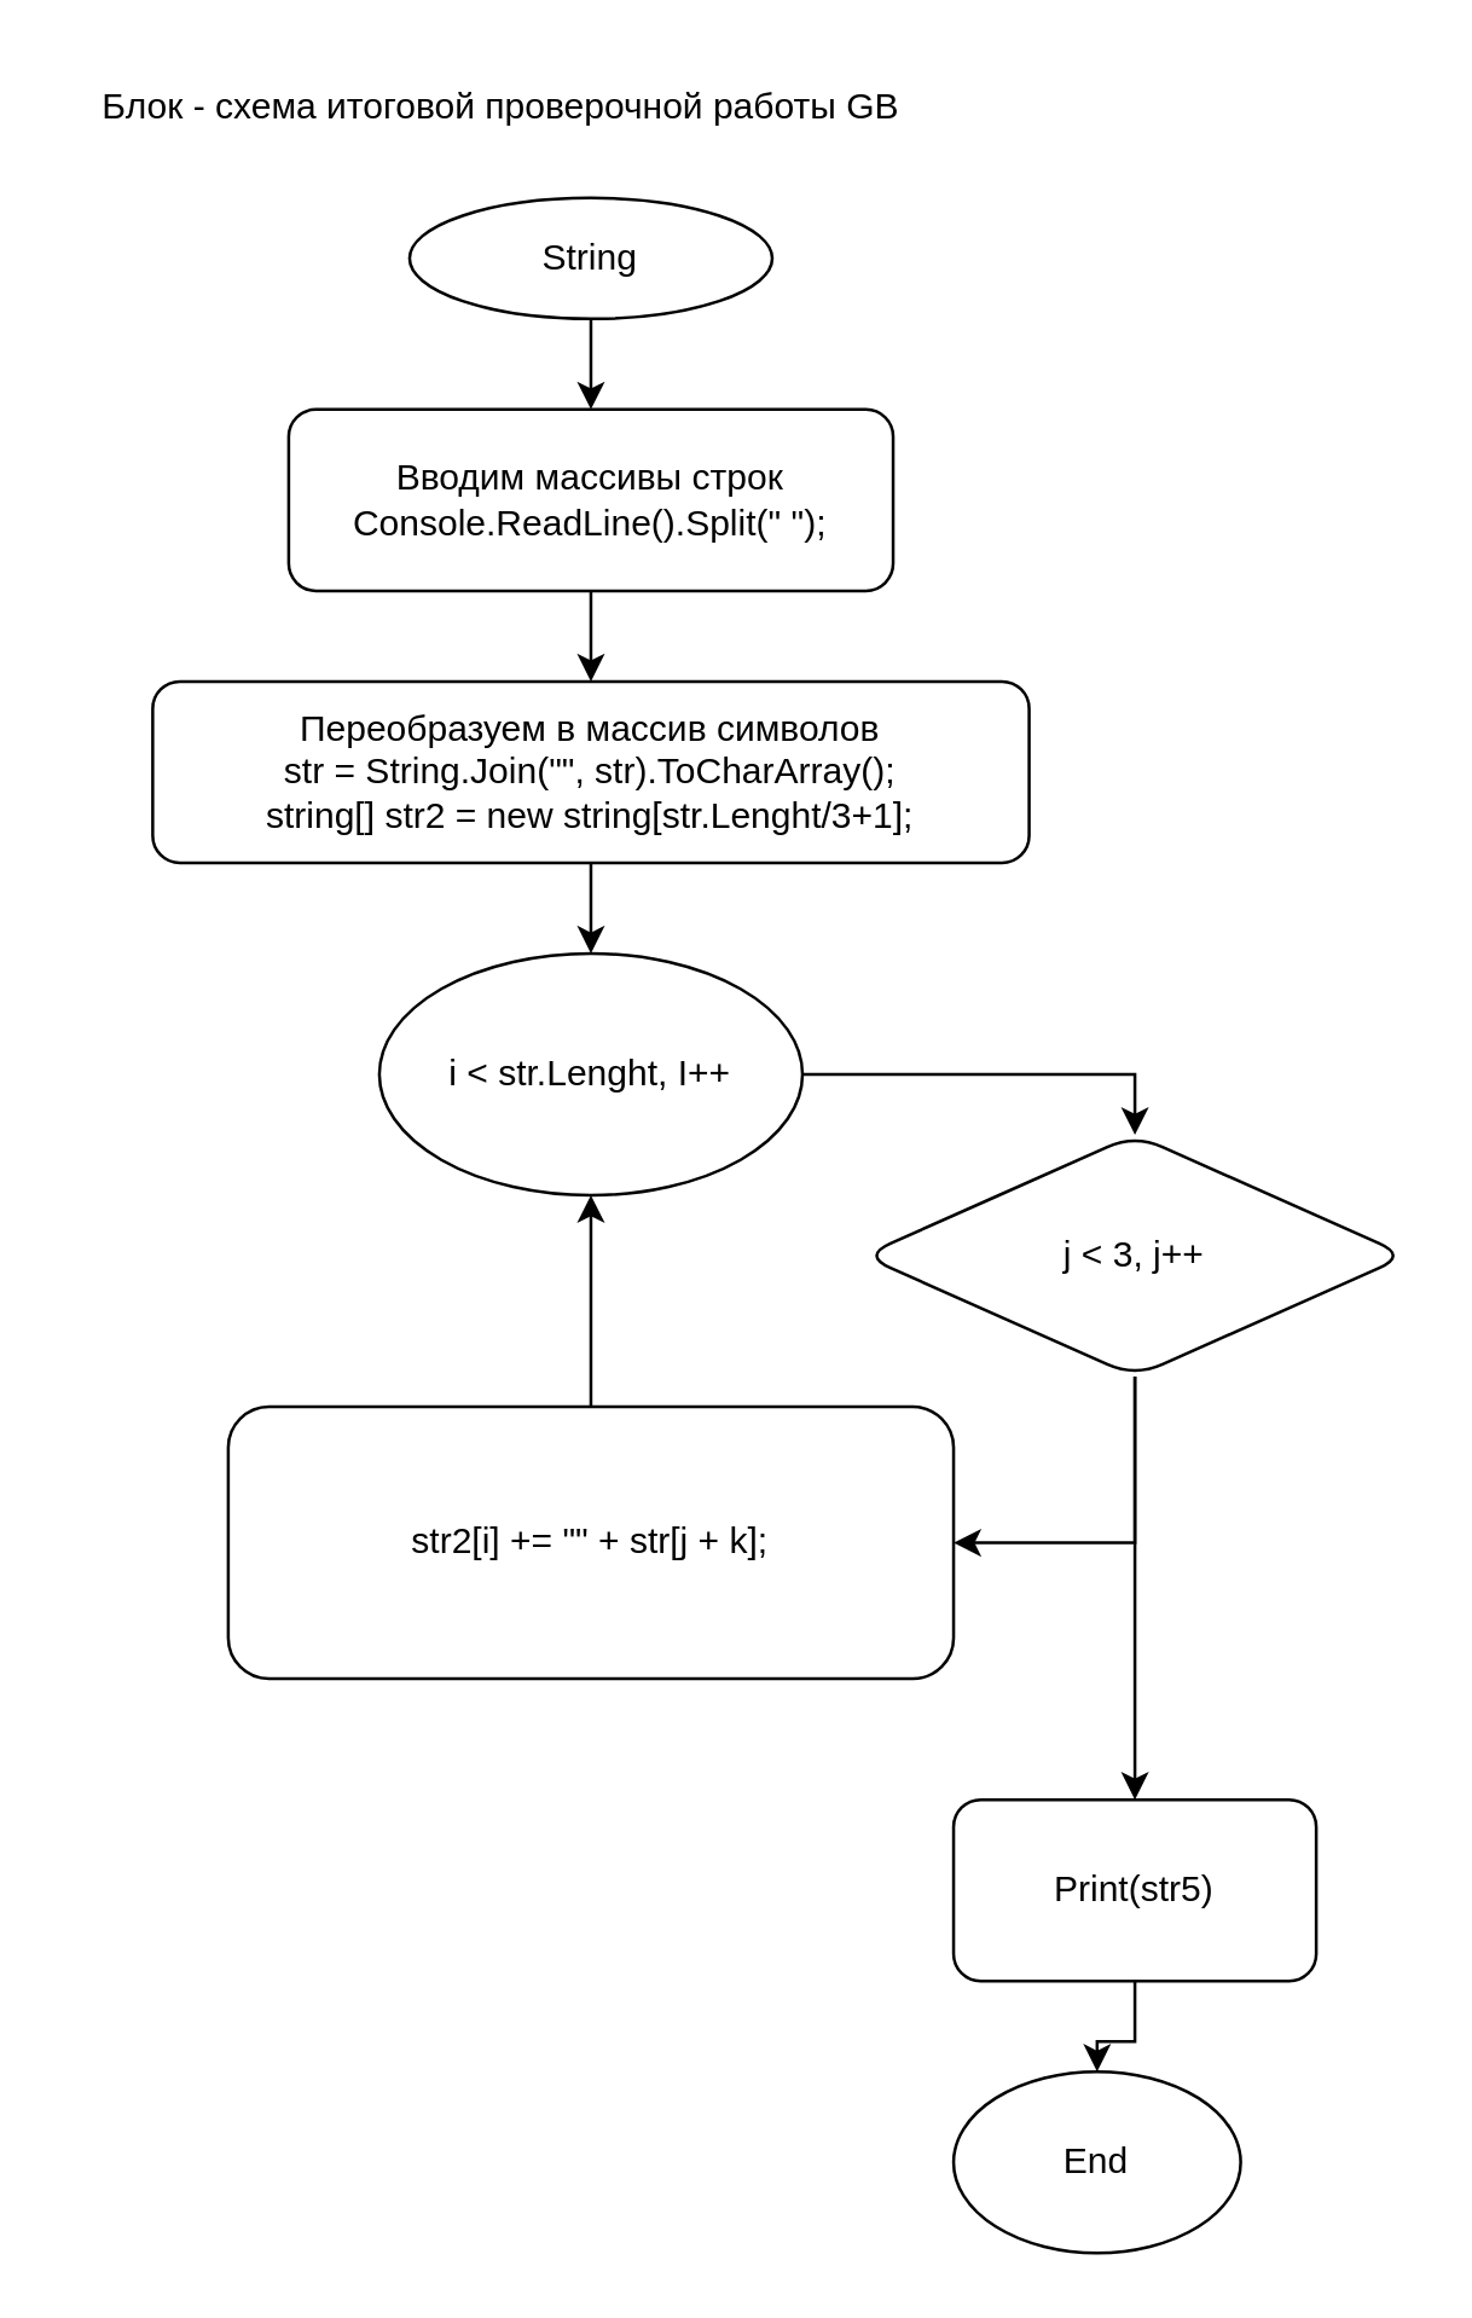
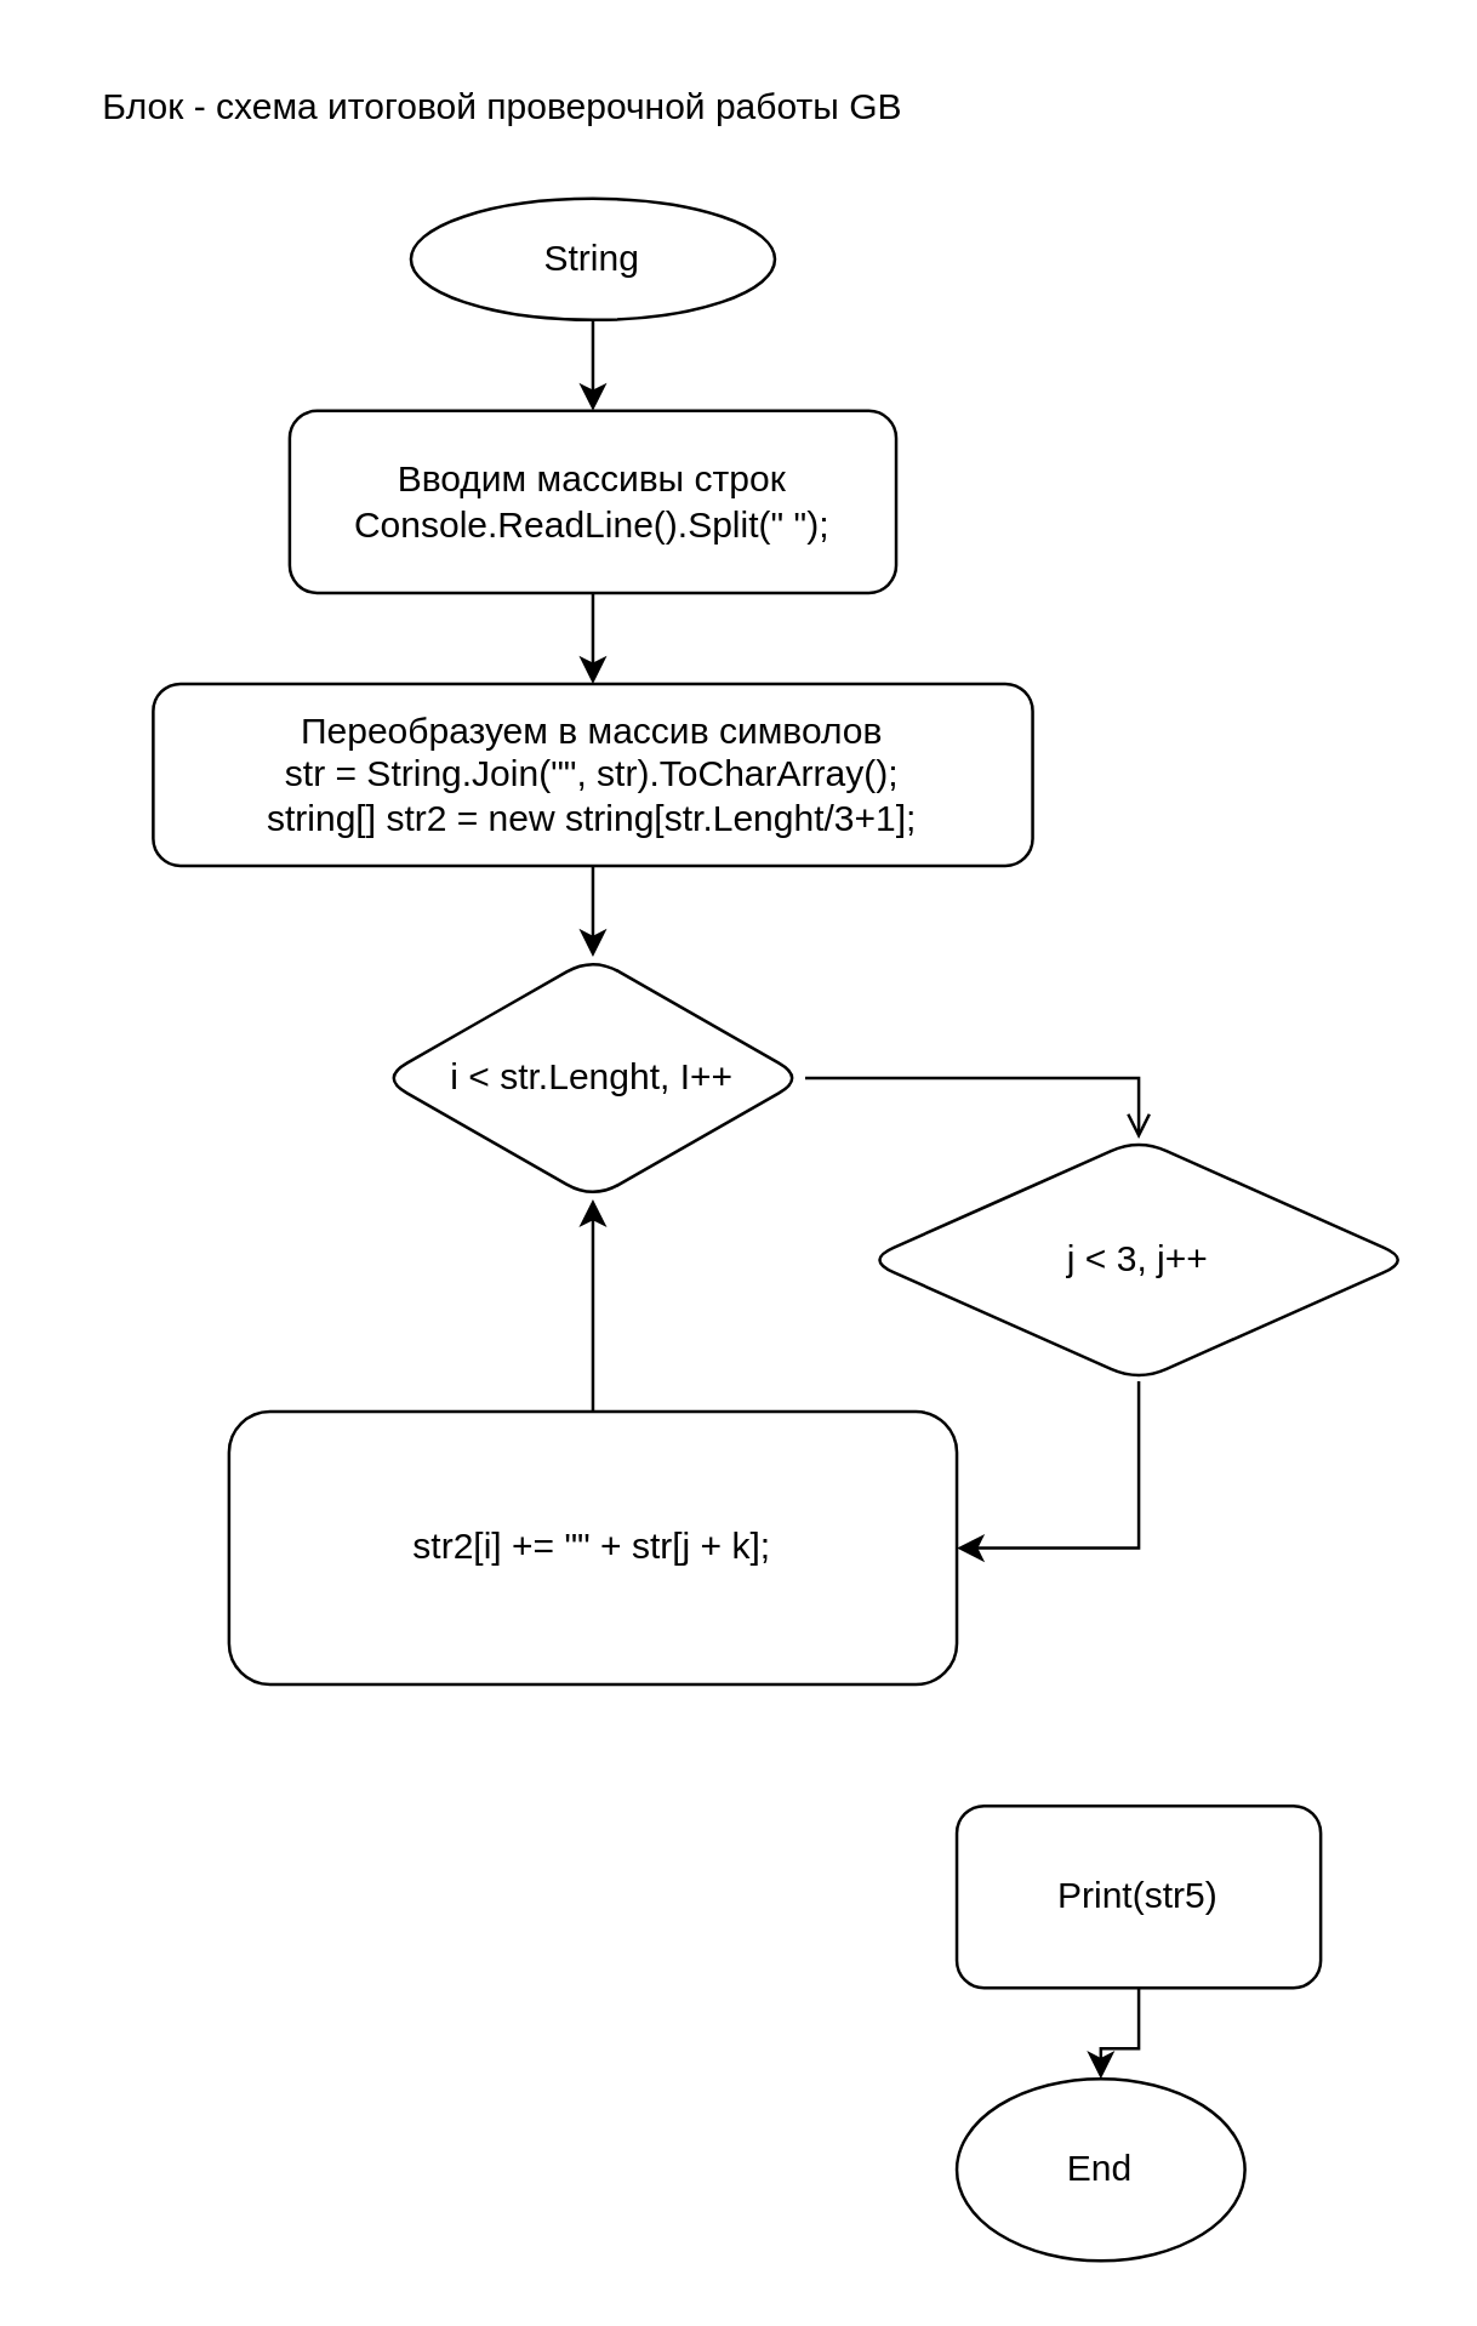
- <mxCell id="10" value="i &amp;lt; str.Lenght, I++" style="ellipse;whiteSpace=wrap;html=1;" vertex="1" parent="1"><mxGeometry x="125" y="315" width="140" height="80" as="geometry" /></mxCell>
+ <mxCell id="10" value="i &amp;lt; str.Lenght, I++" style="rhombus;whiteSpace=wrap;html=1;rounded=1;" vertex="1" parent="1"><mxGeometry x="125" y="315" width="140" height="80" as="geometry" /></mxCell>
- <mxCell id="9" value="" style="edgeStyle=orthogonalEdgeStyle;rounded=0;orthogonalLoop=1;jettySize=auto;html=1;entryX=0.5;entryY=0;entryDx=0;entryDy=0;" edge="1" parent="1" source="10" target="13"><mxGeometry relative="1" as="geometry" /></mxCell>
+ <mxCell id="9" value="" style="edgeStyle=orthogonalEdgeStyle;rounded=0;orthogonalLoop=1;jettySize=auto;html=1;entryX=0.5;entryY=0;entryDx=0;entryDy=0;endArrow=open;" edge="1" parent="1" source="10" target="13"><mxGeometry relative="1" as="geometry" /></mxCell>
- <mxCell id="12" value="" style="edgeStyle=orthogonalEdgeStyle;rounded=0;orthogonalLoop=1;jettySize=auto;html=1;" edge="1" parent="1" source="13" target="17"><mxGeometry relative="1" as="geometry" /></mxCell>
